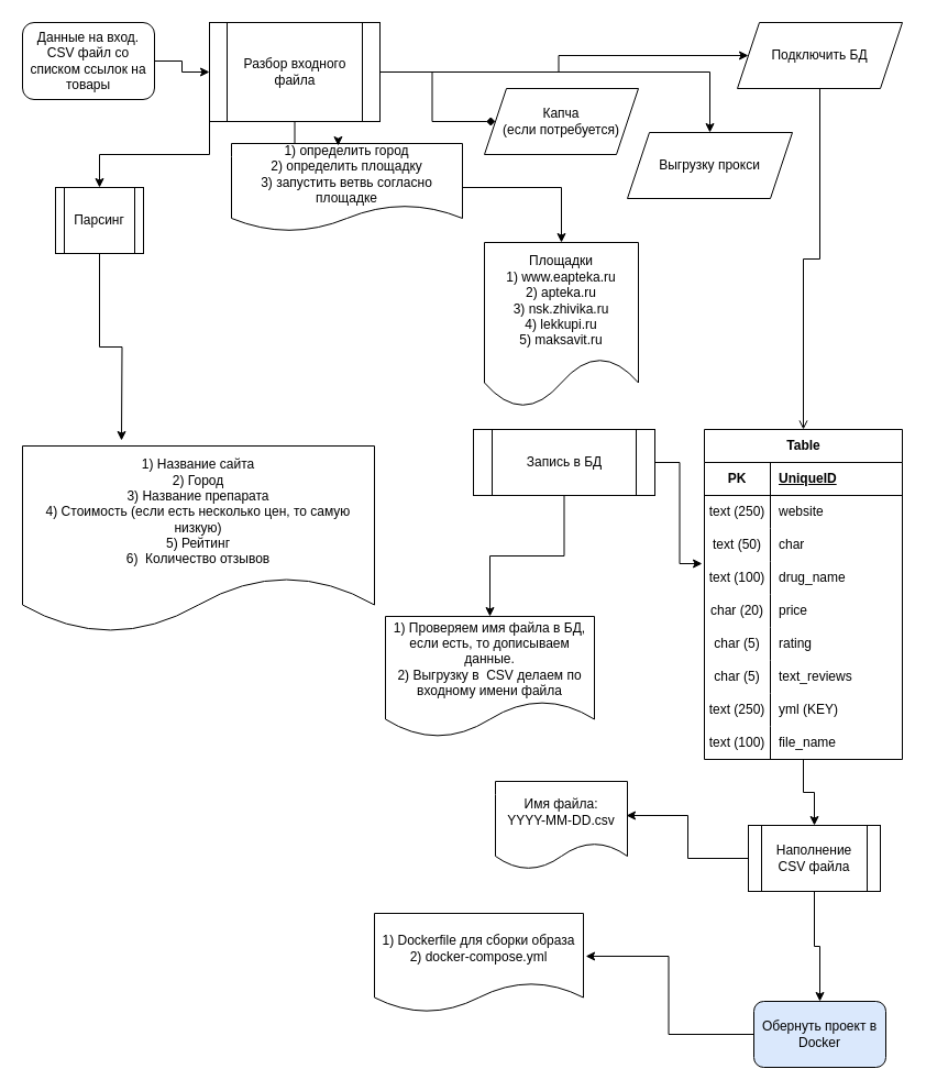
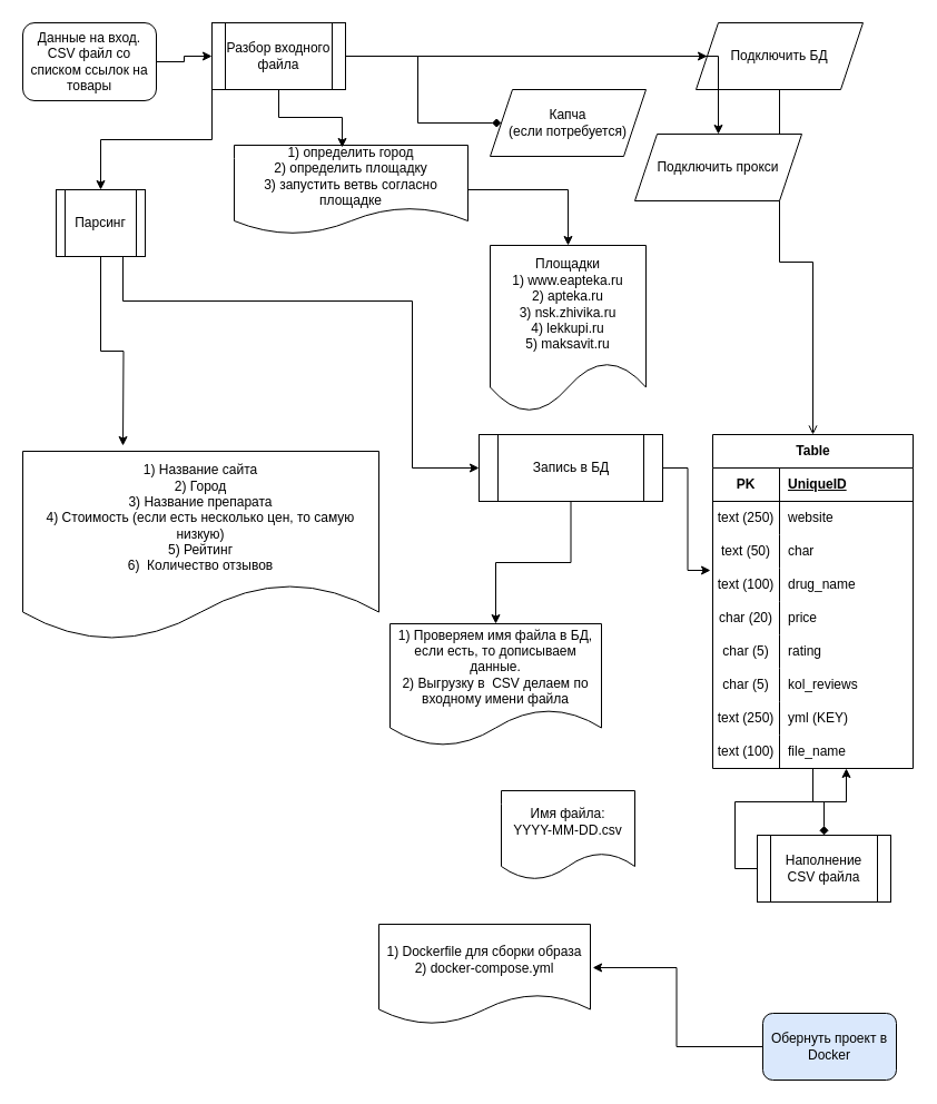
- <mxCell id="5" value="Подключить БД" style="shape=parallelogram;perimeter=parallelogramPerimeter;whiteSpace=wrap;html=1;fixedSize=1;" vertex="1" parent="1"><mxGeometry x="670" y="20" width="150" height="60" as="geometry" /></mxCell>
+ <mxCell id="5" value="Подключить БД" style="shape=parallelogram;perimeter=parallelogramPerimeter;whiteSpace=wrap;html=1;fixedSize=1;" vertex="1" parent="1"><mxGeometry x="625" y="20" width="150" height="60" as="geometry" /></mxCell>
- <mxCell id="27" value="Разбор входного файла" style="shape=process;whiteSpace=wrap;html=1;backgroundOutline=1;" vertex="1" parent="1"><mxGeometry x="190" y="20" width="155" height="90" as="geometry" /></mxCell>
+ <mxCell id="27" value="Разбор входного файла" style="shape=process;whiteSpace=wrap;html=1;backgroundOutline=1;" vertex="1" parent="1"><mxGeometry x="190" y="20" width="120" height="60" as="geometry" /></mxCell>
- <mxCell id="6" value="Выгрузку прокси" style="shape=parallelogram;perimeter=parallelogramPerimeter;whiteSpace=wrap;html=1;fixedSize=1;" vertex="1" parent="1"><mxGeometry x="570" y="120" width="150" height="60" as="geometry" /></mxCell>
+ <mxCell id="6" value="Подключить прокси" style="shape=parallelogram;perimeter=parallelogramPerimeter;whiteSpace=wrap;html=1;fixedSize=1;" vertex="1" parent="1"><mxGeometry x="570" y="120" width="150" height="60" as="geometry" /></mxCell>
+ <mxCell id="18" style="edgeStyle=orthogonalEdgeStyle;rounded=0;orthogonalLoop=1;jettySize=auto;html=1;entryX=0;entryY=0.5;entryDx=0;entryDy=0;" edge="1" parent="1" source="19" target="11"><mxGeometry relative="1" as="geometry"><Array as="points"><mxPoint x="110" y="270" /><mxPoint x="370" y="270" /><mxPoint x="370" y="420" /></Array></mxGeometry></mxCell>
- <mxCell id="55" value="text_reviews" style="shape=partialRectangle;connectable=0;fillColor=none;top=0;left=0;bottom=0;right=0;align=left;spacingLeft=6;overflow=hidden;whiteSpace=wrap;html=1;" vertex="1" parent="53"><mxGeometry x="60" width="120" height="30" as="geometry"><mxRectangle width="120" height="30" as="alternateBounds" /></mxGeometry></mxCell>
+ <mxCell id="55" value="kol_reviews" style="shape=partialRectangle;connectable=0;fillColor=none;top=0;left=0;bottom=0;right=0;align=left;spacingLeft=6;overflow=hidden;whiteSpace=wrap;html=1;" vertex="1" parent="53"><mxGeometry x="60" width="120" height="30" as="geometry"><mxRectangle width="120" height="30" as="alternateBounds" /></mxGeometry></mxCell>
- <mxCell id="8" style="edgeStyle=orthogonalEdgeStyle;rounded=0;orthogonalLoop=1;jettySize=auto;html=1;entryX=0.5;entryY=0;entryDx=0;entryDy=0;" edge="1" parent="1" source="34" target="15"><mxGeometry relative="1" as="geometry" /></mxCell>
+ <mxCell id="8" style="edgeStyle=orthogonalEdgeStyle;rounded=0;orthogonalLoop=1;jettySize=auto;html=1;entryX=0.5;entryY=0;entryDx=0;entryDy=0;endArrow=diamond;" edge="1" parent="1" source="34" target="15"><mxGeometry relative="1" as="geometry" /></mxCell>
- <mxCell id="21" style="edgeStyle=orthogonalEdgeStyle;rounded=0;orthogonalLoop=1;jettySize=auto;html=1;exitX=0;exitY=0.5;exitDx=0;exitDy=0;entryX=0.992;entryY=0.388;entryDx=0;entryDy=0;entryPerimeter=0;" edge="1" parent="1" source="15" target="20"><mxGeometry relative="1" as="geometry" /></mxCell>
+ <mxCell id="21" style="edgeStyle=orthogonalEdgeStyle;rounded=0;orthogonalLoop=1;jettySize=auto;html=1;exitX=0;exitY=0.5;exitDx=0;exitDy=0;" edge="1" parent="1" source="15" target="61"><mxGeometry relative="1" as="geometry" /></mxCell>
- <mxCell id="14" style="edgeStyle=orthogonalEdgeStyle;rounded=0;orthogonalLoop=1;jettySize=auto;html=1;entryX=0.5;entryY=0;entryDx=0;entryDy=0;" edge="1" parent="1" source="15" target="22"><mxGeometry relative="1" as="geometry" /></mxCell>
